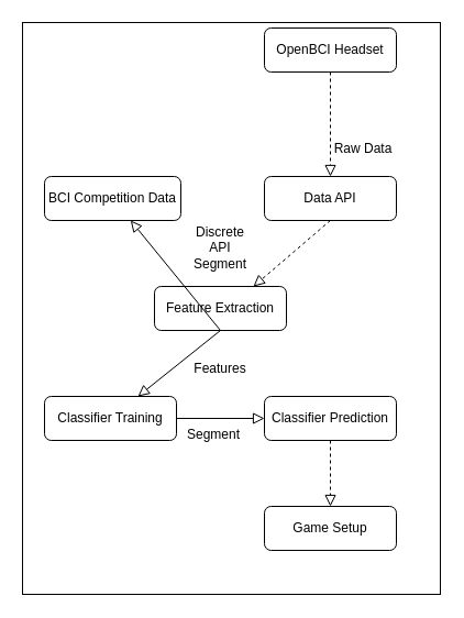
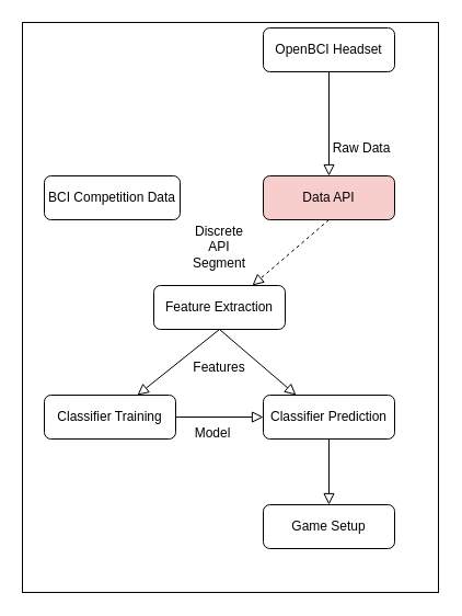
- <mxCell id="3" value="" style="rounded=0;html=1;jettySize=auto;orthogonalLoop=1;fontSize=11;endArrow=block;endFill=0;endSize=8;strokeWidth=1;shadow=0;labelBackgroundColor=none;edgeStyle=orthogonalEdgeStyle;entryX=0.5;entryY=0;entryDx=0;entryDy=0;dashed=1;" parent="1" source="4" target="5" edge="1"><mxGeometry relative="1" as="geometry"><mxPoint x="300" y="150" as="targetPoint" /></mxGeometry></mxCell>
+ <mxCell id="3" value="" style="rounded=0;html=1;jettySize=auto;orthogonalLoop=1;fontSize=11;endArrow=block;endFill=0;endSize=8;strokeWidth=1;shadow=0;labelBackgroundColor=none;edgeStyle=orthogonalEdgeStyle;entryX=0.5;entryY=0;entryDx=0;entryDy=0;" parent="1" source="4" target="5" edge="1"><mxGeometry relative="1" as="geometry"><mxPoint x="300" y="150" as="targetPoint" /></mxGeometry></mxCell>
- <mxCell id="5" value="Data API" style="rounded=1;whiteSpace=wrap;html=1;fontSize=12;glass=0;strokeWidth=1;shadow=0;" vertex="1" parent="1"><mxGeometry x="240" y="160" width="120" height="40" as="geometry" /></mxCell>
+ <mxCell id="5" value="Data API" style="rounded=1;whiteSpace=wrap;html=1;fontSize=12;glass=0;strokeWidth=1;shadow=0;fillColor=#f8cecc;" vertex="1" parent="1"><mxGeometry x="240" y="160" width="120" height="40" as="geometry" /></mxCell>
- <mxCell id="12" value="" style="rounded=0;html=1;jettySize=auto;orthogonalLoop=1;fontSize=11;endArrow=block;endFill=0;endSize=8;strokeWidth=1;shadow=0;labelBackgroundColor=none;exitX=0.5;exitY=1;exitDx=0;exitDy=0;" edge="1" parent="1" source="7" target="6"><mxGeometry relative="1" as="geometry"><mxPoint x="330" y="130" as="sourcePoint" /><mxPoint x="330" y="190" as="targetPoint" /></mxGeometry></mxCell>
+ <mxCell id="12" value="" style="rounded=0;html=1;jettySize=auto;orthogonalLoop=1;fontSize=11;endArrow=block;endFill=0;endSize=8;strokeWidth=1;shadow=0;labelBackgroundColor=none;entryX=0.25;entryY=0;entryDx=0;entryDy=0;exitX=0.5;exitY=1;exitDx=0;exitDy=0;" edge="1" parent="1" source="7" target="9"><mxGeometry relative="1" as="geometry"><mxPoint x="330" y="130" as="sourcePoint" /><mxPoint x="330" y="190" as="targetPoint" /></mxGeometry></mxCell>
- <mxCell id="17" value="Segment" style="text;html=1;strokeColor=none;fillColor=none;align=center;verticalAlign=middle;whiteSpace=wrap;rounded=0;" vertex="1" parent="1"><mxGeometry x="164" y="380" width="60" height="30" as="geometry" /></mxCell>
+ <mxCell id="17" value="Model" style="text;html=1;strokeColor=none;fillColor=none;align=center;verticalAlign=middle;whiteSpace=wrap;rounded=0;" vertex="1" parent="1"><mxGeometry x="164" y="380" width="60" height="30" as="geometry" /></mxCell>
- <mxCell id="14" value="" style="rounded=0;html=1;jettySize=auto;orthogonalLoop=1;fontSize=11;endArrow=block;endFill=0;endSize=8;strokeWidth=1;shadow=0;labelBackgroundColor=none;edgeStyle=orthogonalEdgeStyle;entryX=0.5;entryY=0;entryDx=0;entryDy=0;exitX=0.5;exitY=1;exitDx=0;exitDy=0;dashed=1;" edge="1" parent="1" source="9" target="10"><mxGeometry relative="1" as="geometry"><mxPoint x="350" y="150" as="sourcePoint" /><mxPoint x="350" y="210" as="targetPoint" /></mxGeometry></mxCell>
+ <mxCell id="14" value="" style="rounded=0;html=1;jettySize=auto;orthogonalLoop=1;fontSize=11;endArrow=block;endFill=0;endSize=8;strokeWidth=1;shadow=0;labelBackgroundColor=none;edgeStyle=orthogonalEdgeStyle;entryX=0.5;entryY=0;entryDx=0;entryDy=0;exitX=0.5;exitY=1;exitDx=0;exitDy=0;" edge="1" parent="1" source="9" target="10"><mxGeometry relative="1" as="geometry"><mxPoint x="350" y="150" as="sourcePoint" /><mxPoint x="350" y="210" as="targetPoint" /></mxGeometry></mxCell>
